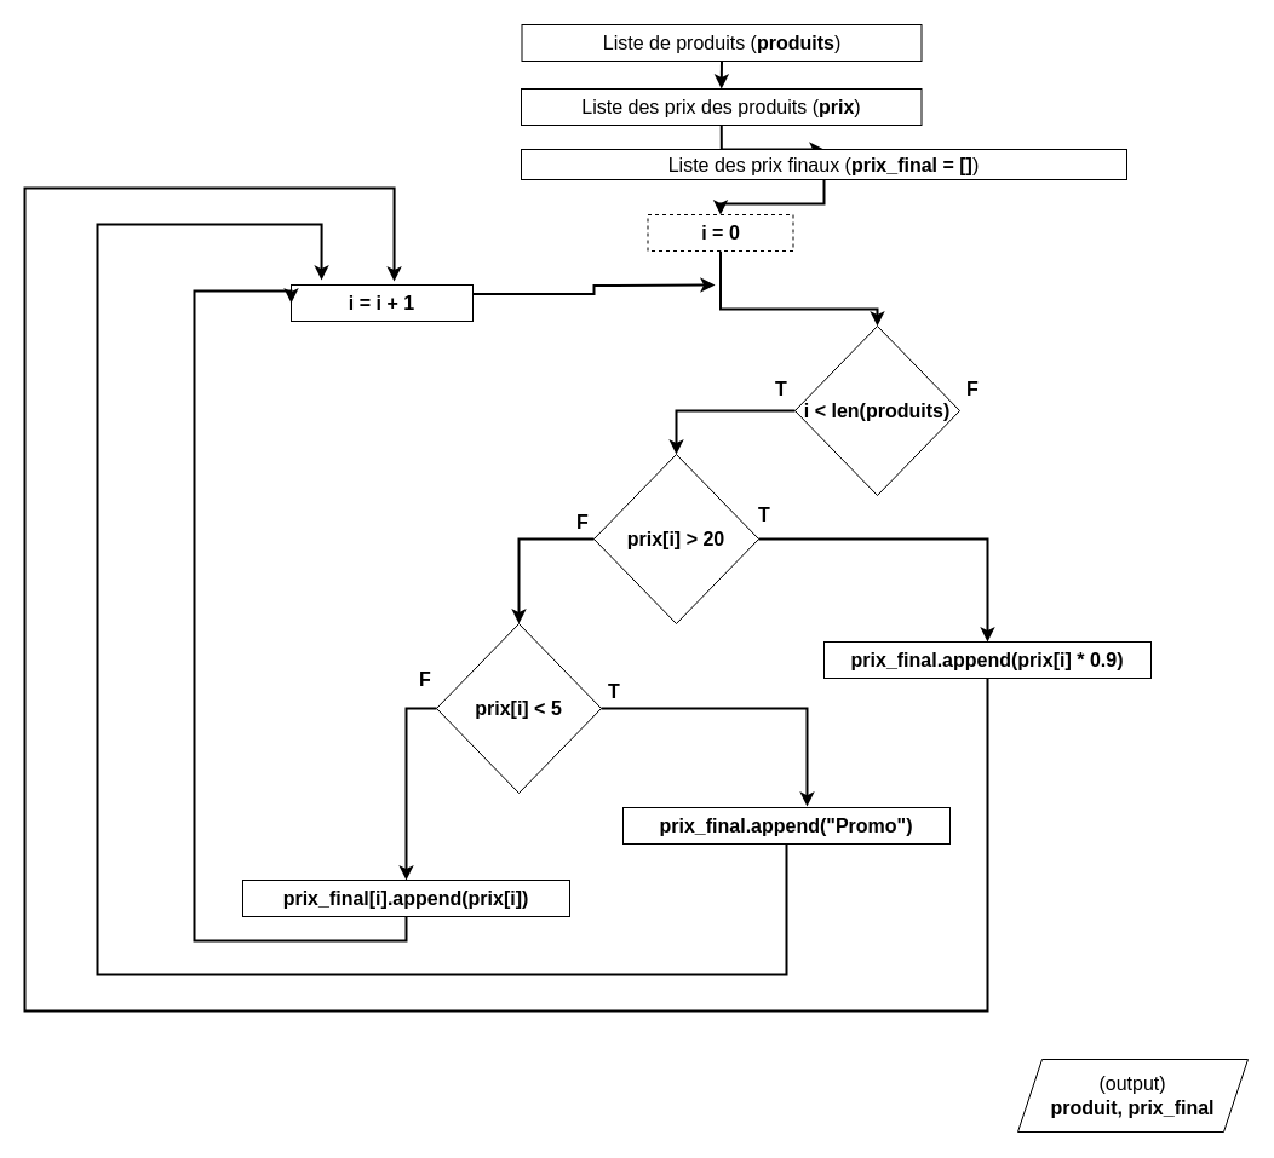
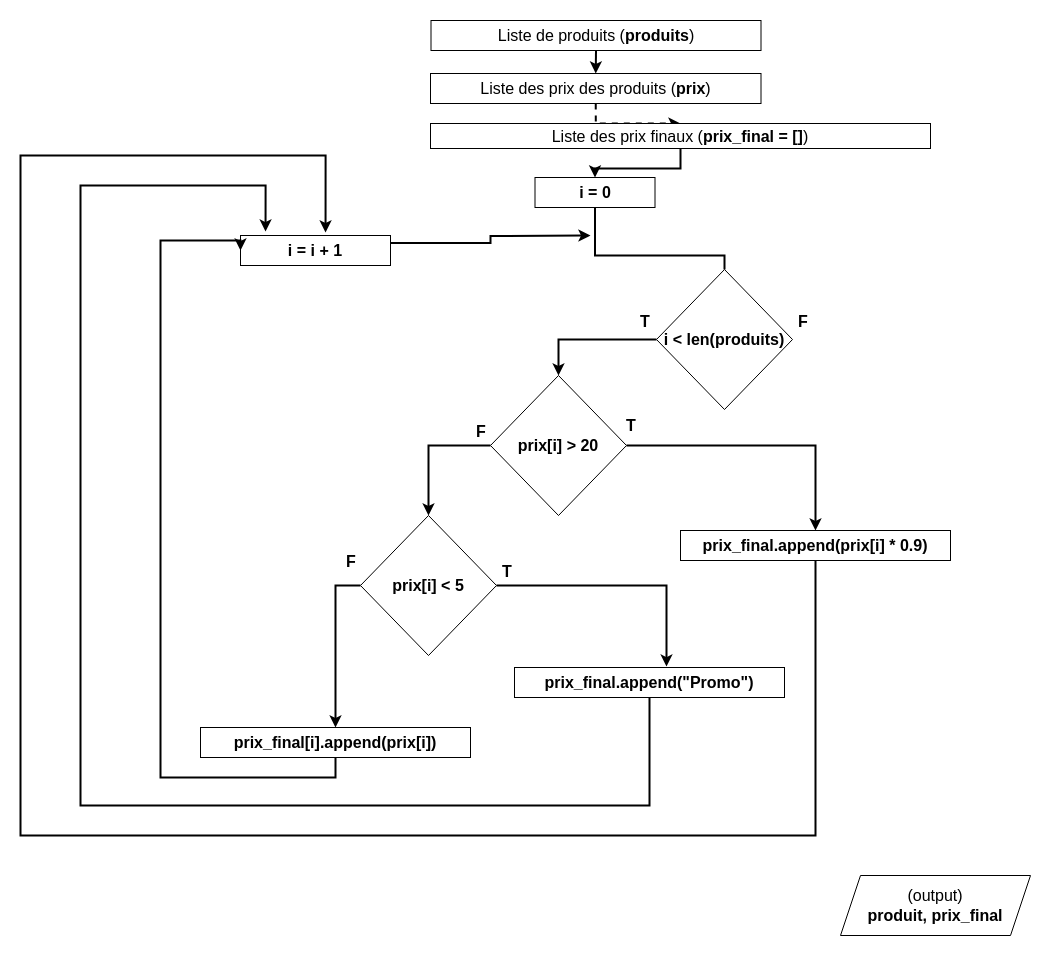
- <mxCell id="11" style="edgeStyle=orthogonalEdgeStyle;rounded=0;orthogonalLoop=1;jettySize=auto;html=1;exitX=0.5;exitY=1;exitDx=0;exitDy=0;entryX=0.5;entryY=0;entryDx=0;entryDy=0;strokeWidth=2;fontSize=16;" parent="1" source="12" target="17" edge="1"><mxGeometry relative="1" as="geometry" /></mxCell>
+ <mxCell id="11" style="edgeStyle=orthogonalEdgeStyle;rounded=0;orthogonalLoop=1;jettySize=auto;html=1;exitX=0.5;exitY=1;exitDx=0;exitDy=0;entryX=0.5;entryY=0;entryDx=0;entryDy=0;strokeWidth=2;fontSize=16;dashed=1;" parent="1" source="12" target="17" edge="1"><mxGeometry relative="1" as="geometry" /></mxCell>
- <mxCell id="3" value="&lt;b&gt;i = 0&lt;/b&gt;" style="rounded=0;whiteSpace=wrap;html=1;fontSize=16;dashed=1;" parent="1" vertex="1"><mxGeometry x="534.5" y="177" width="120" height="30" as="geometry" /></mxCell>
+ <mxCell id="3" value="&lt;b&gt;i = 0&lt;/b&gt;" style="rounded=0;whiteSpace=wrap;html=1;fontSize=16;" parent="1" vertex="1"><mxGeometry x="534.5" y="177" width="120" height="30" as="geometry" /></mxCell>
- <mxCell id="2" style="edgeStyle=orthogonalEdgeStyle;rounded=0;orthogonalLoop=1;jettySize=auto;html=1;exitX=0.5;exitY=1;exitDx=0;exitDy=0;strokeWidth=2;fontSize=16;" parent="1" source="3" target="5" edge="1"><mxGeometry relative="1" as="geometry"><Array as="points"><mxPoint x="595" y="255" /><mxPoint x="724" y="255" /></Array></mxGeometry></mxCell>
+ <mxCell id="2" style="edgeStyle=orthogonalEdgeStyle;rounded=0;orthogonalLoop=1;jettySize=auto;html=1;exitX=0.5;exitY=1;exitDx=0;exitDy=0;strokeWidth=2;fontSize=16;endArrow=none;" parent="1" source="3" target="5" edge="1"><mxGeometry relative="1" as="geometry"><Array as="points"><mxPoint x="595" y="255" /><mxPoint x="724" y="255" /></Array></mxGeometry></mxCell>
